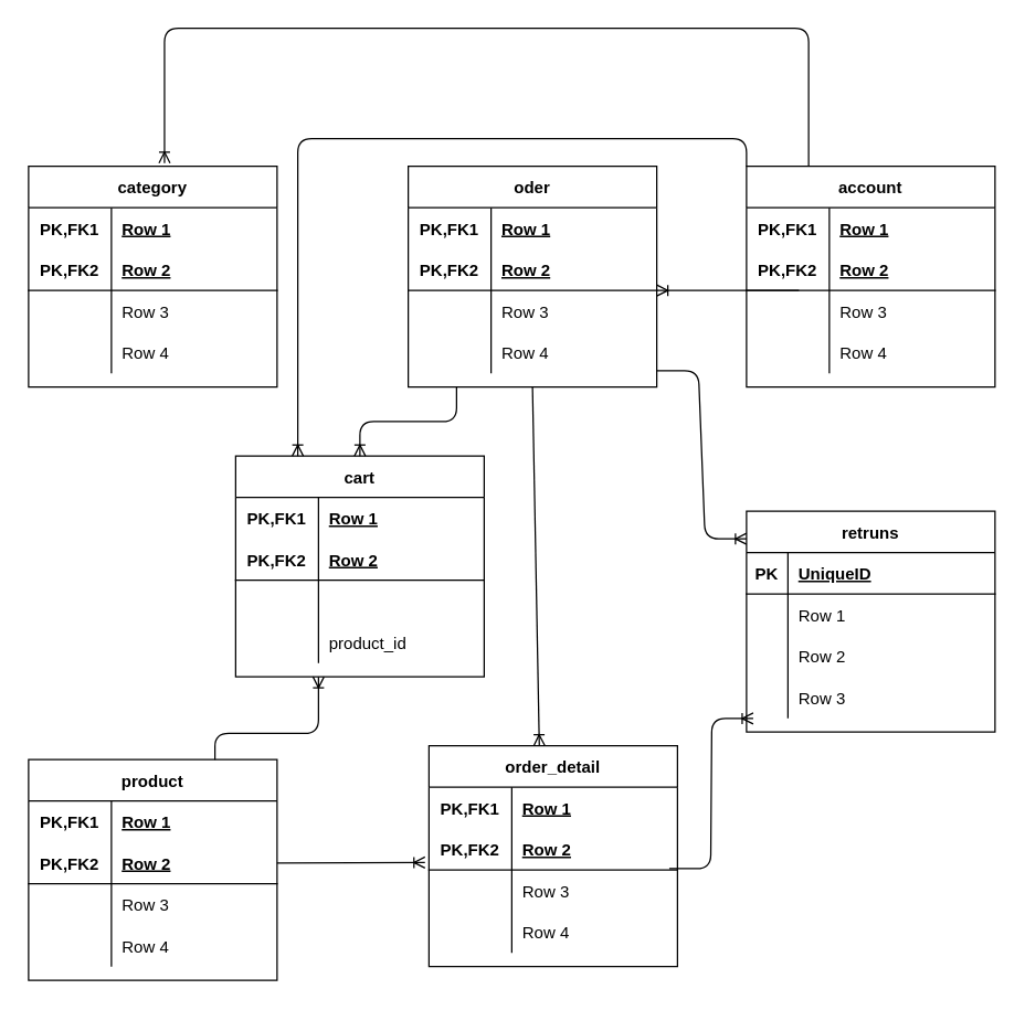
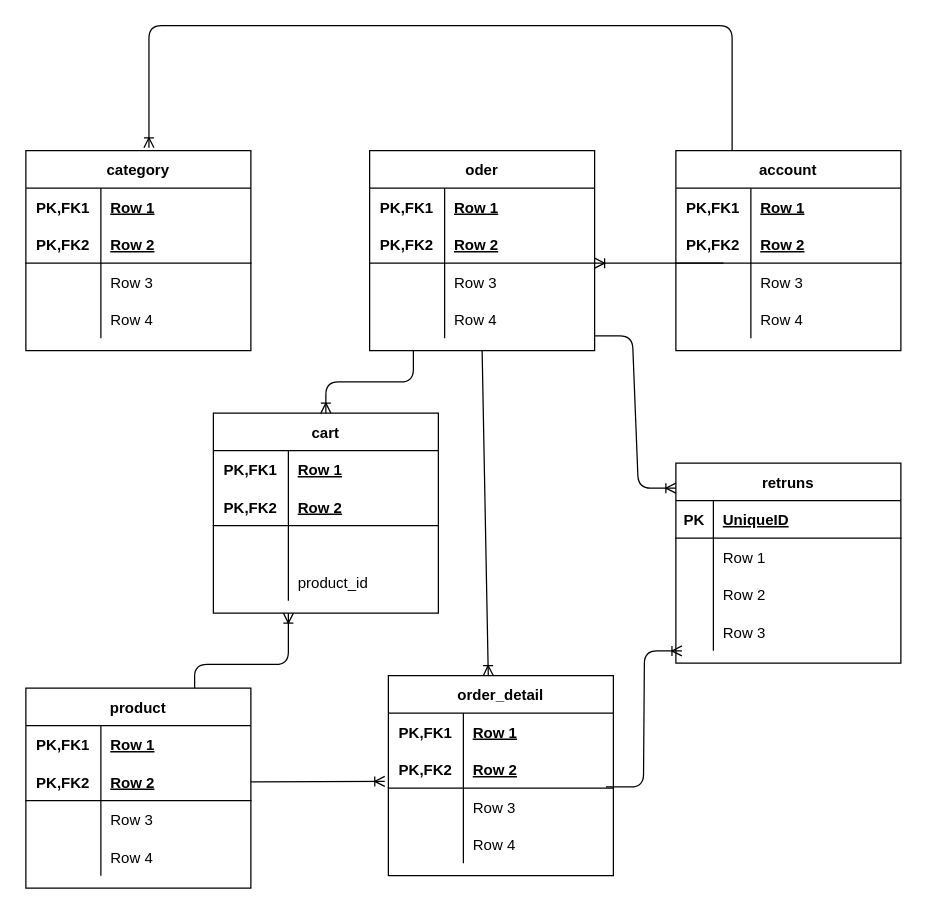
- <mxCell id="85" value="" style="edgeStyle=elbowEdgeStyle;fontSize=12;html=1;endArrow=ERoneToMany;entryX=0.25;entryY=0;entryDx=0;entryDy=0;exitX=0;exitY=0;exitDx=0;exitDy=0;" parent="1" source="54" target="70" edge="1"><mxGeometry width="100" height="100" relative="1" as="geometry"><mxPoint x="330" y="360" as="sourcePoint" /><mxPoint x="430" y="260" as="targetPoint" /><Array as="points"><mxPoint x="560" y="100" /><mxPoint x="240" y="100" /><mxPoint x="215" y="210" /><mxPoint x="380" y="80" /><mxPoint x="400" y="70" /><mxPoint x="590" y="80" /><mxPoint x="260" y="40" /><mxPoint x="260" y="220" /></Array></mxGeometry></mxCell>
